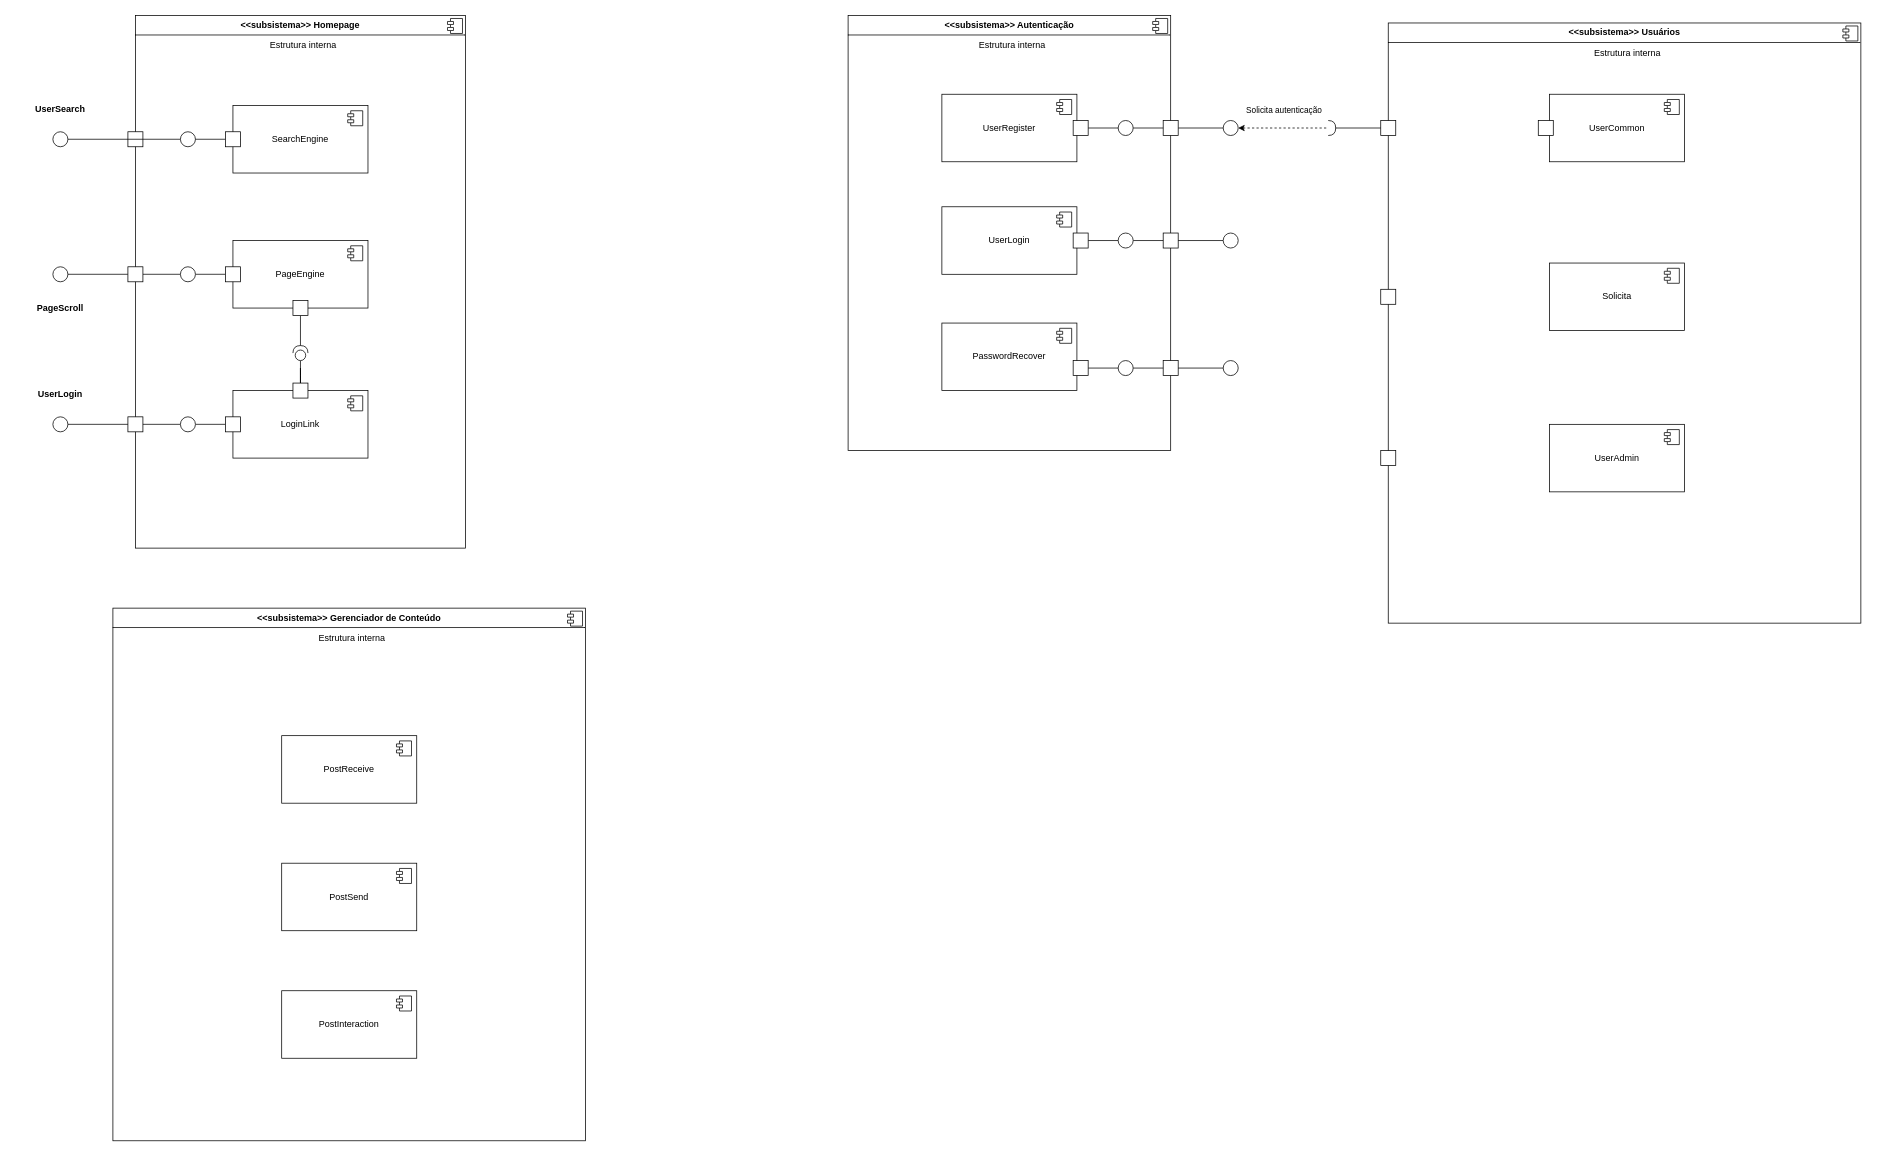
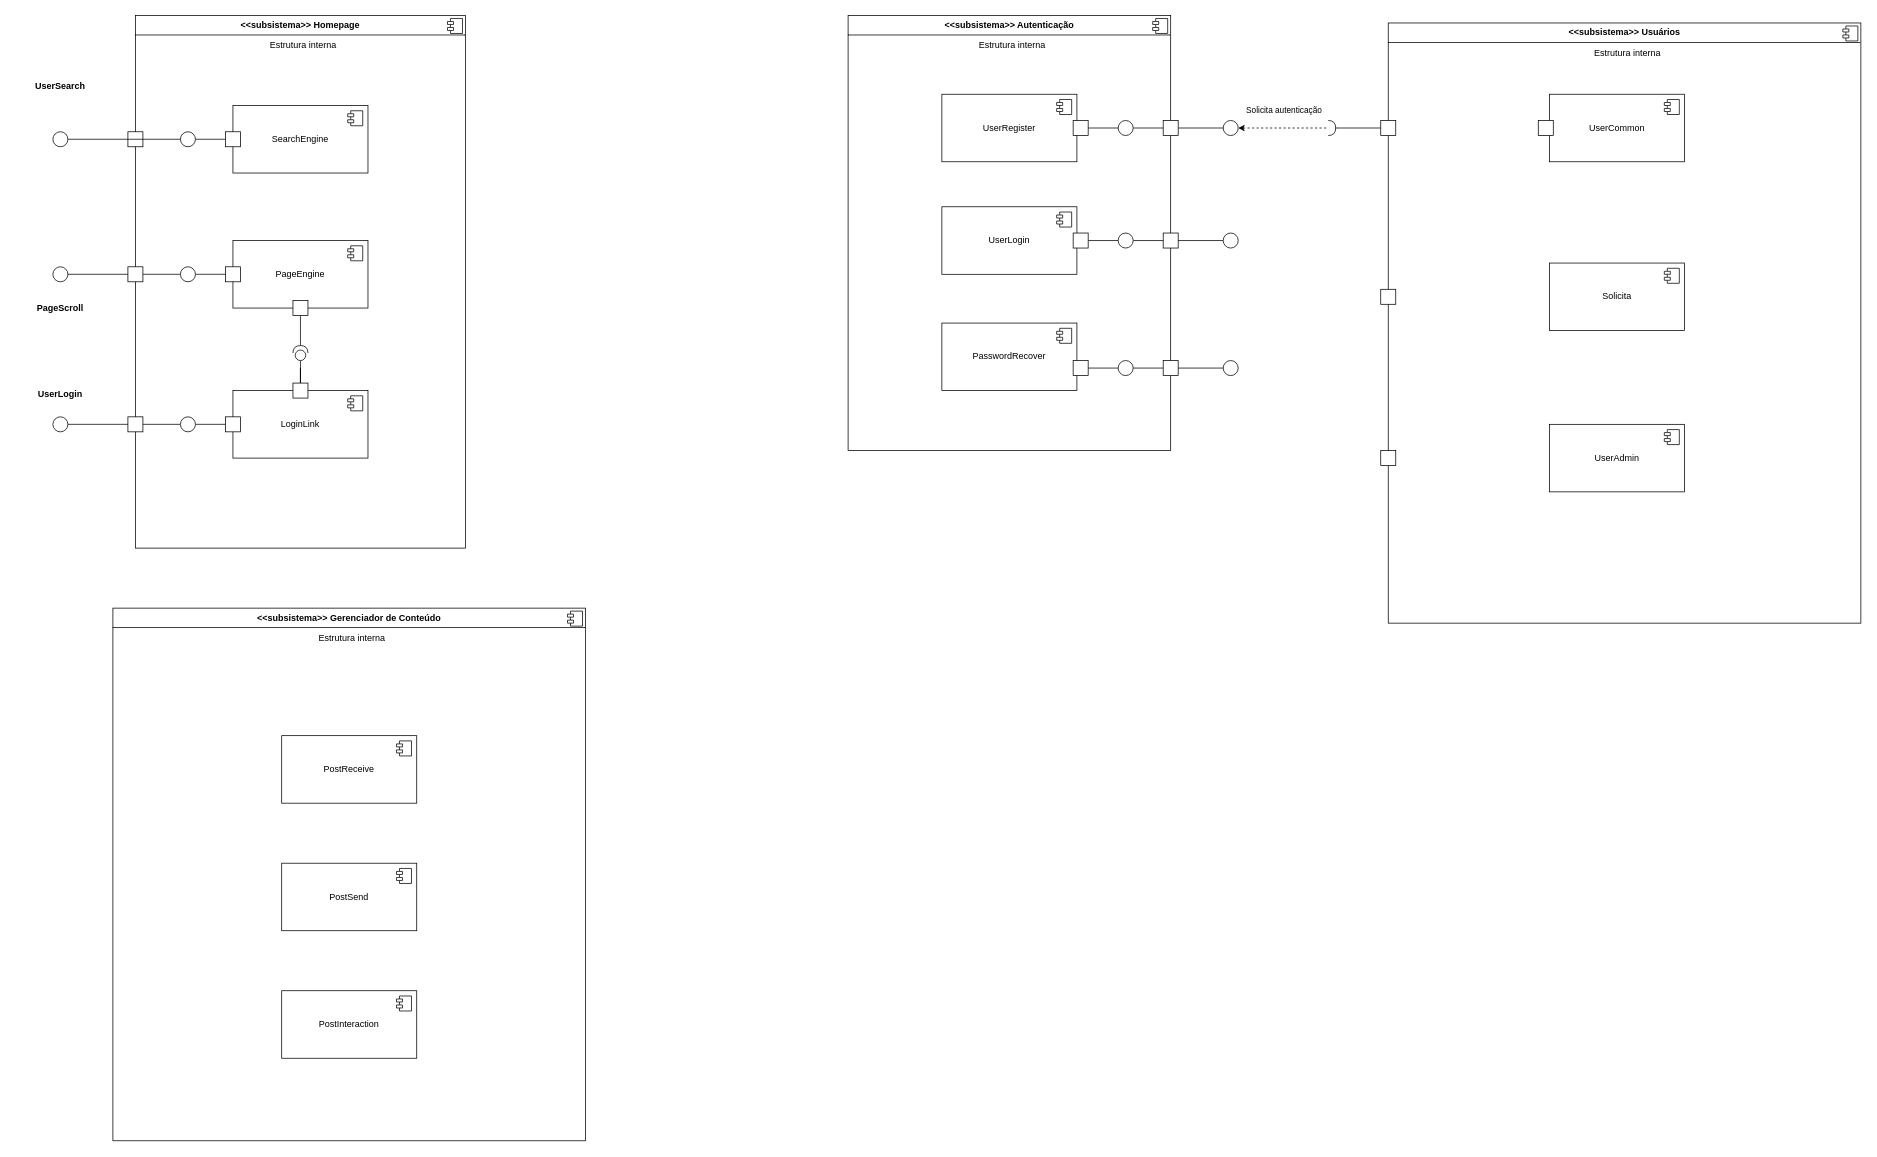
- <mxCell id="11" value="UserSearch" style="text;align=center;fontStyle=1;verticalAlign=middle;spacingLeft=3;spacingRight=3;strokeColor=none;rotatable=0;points=[[0,0.5],[1,0.5]];portConstraint=eastwest;html=1;whiteSpace=wrap;" vertex="1" parent="1"><mxGeometry x="20" y="120" width="120" height="50" as="geometry" /></mxCell>
+ <mxCell id="11" value="UserSearch" style="text;align=center;fontStyle=1;verticalAlign=middle;spacingLeft=3;spacingRight=3;strokeColor=none;rotatable=0;points=[[0,0.5],[1,0.5]];portConstraint=eastwest;html=1;whiteSpace=wrap;" vertex="1" parent="1"><mxGeometry x="20" y="90" width="120" height="50" as="geometry" /></mxCell>
